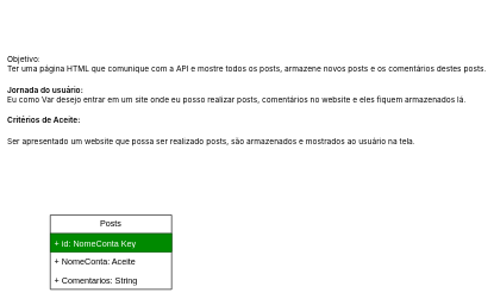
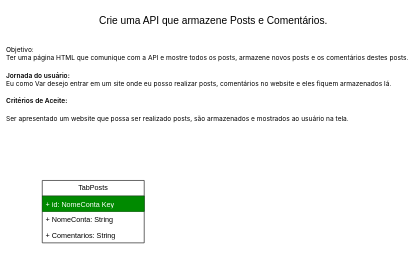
+ <mxCell id="6" value="&lt;font style=&quot;font-size: 17px;&quot;&gt;Crie uma API que armazene Posts e Comentários.&lt;/font&gt;" style="text;html=1;align=center;verticalAlign=middle;resizable=0;points=[];autosize=1;strokeColor=none;fillColor=none;" vertex="1" parent="1"><mxGeometry x="155" y="20" width="400" height="30" as="geometry" /></mxCell>
- <mxCell id="2" value="Posts" style="swimlane;fontStyle=0;childLayout=stackLayout;horizontal=1;startSize=26;fillColor=none;horizontalStack=0;resizeParent=1;resizeParentMax=0;resizeLast=0;collapsible=1;marginBottom=0;whiteSpace=wrap;html=1;" vertex="1" parent="1"><mxGeometry x="70" y="300" width="170" height="104" as="geometry" /></mxCell>
+ <mxCell id="2" value="TabPosts" style="swimlane;fontStyle=0;childLayout=stackLayout;horizontal=1;startSize=26;fillColor=none;horizontalStack=0;resizeParent=1;resizeParentMax=0;resizeLast=0;collapsible=1;marginBottom=0;whiteSpace=wrap;html=1;" vertex="1" parent="1"><mxGeometry x="70" y="300" width="170" height="104" as="geometry" /></mxCell>
- <mxCell id="4" value="+ NomeConta: Aceite&lt;span style=&quot;white-space: pre;&quot;&gt;&#09;&lt;/span&gt;" style="text;strokeColor=none;fillColor=none;align=left;verticalAlign=top;spacingLeft=4;spacingRight=4;overflow=hidden;rotatable=0;points=[[0,0.5],[1,0.5]];portConstraint=eastwest;whiteSpace=wrap;html=1;" vertex="1" parent="2"><mxGeometry y="52" width="170" height="26" as="geometry" /></mxCell>
+ <mxCell id="4" value="+ NomeConta: String&lt;span style=&quot;white-space: pre;&quot;&gt;&#09;&lt;/span&gt;" style="text;strokeColor=none;fillColor=none;align=left;verticalAlign=top;spacingLeft=4;spacingRight=4;overflow=hidden;rotatable=0;points=[[0,0.5],[1,0.5]];portConstraint=eastwest;whiteSpace=wrap;html=1;" vertex="1" parent="2"><mxGeometry y="52" width="170" height="26" as="geometry" /></mxCell>
